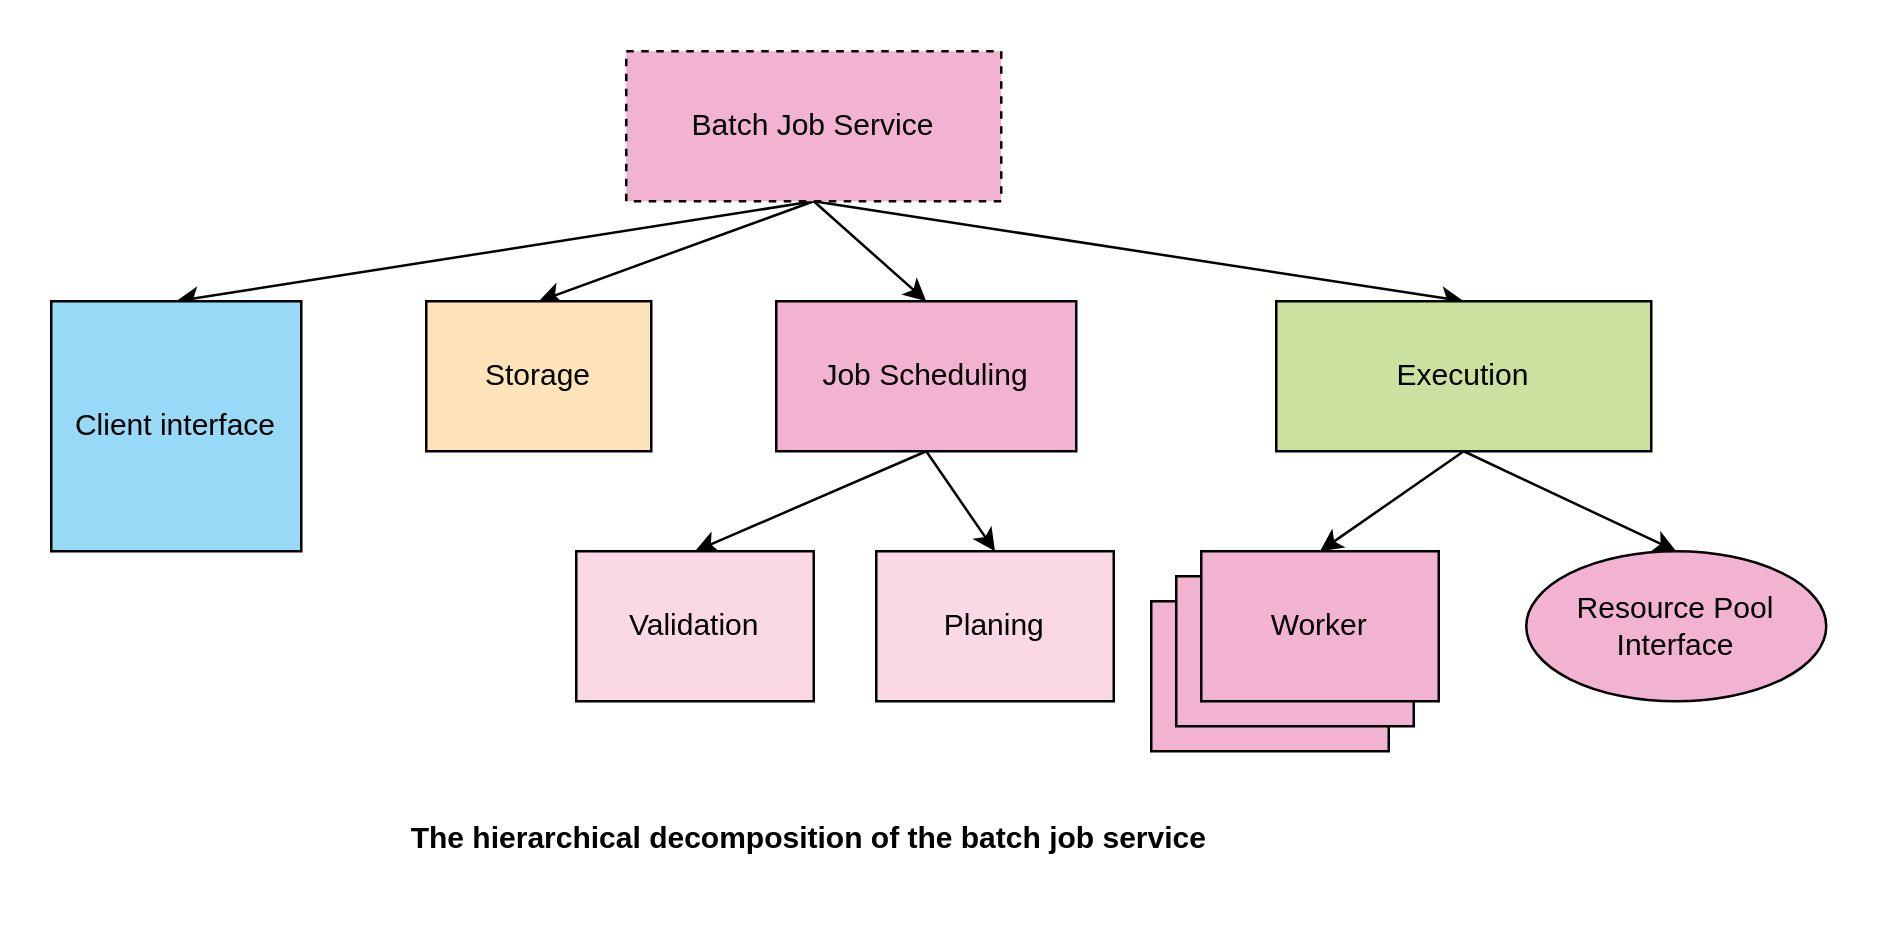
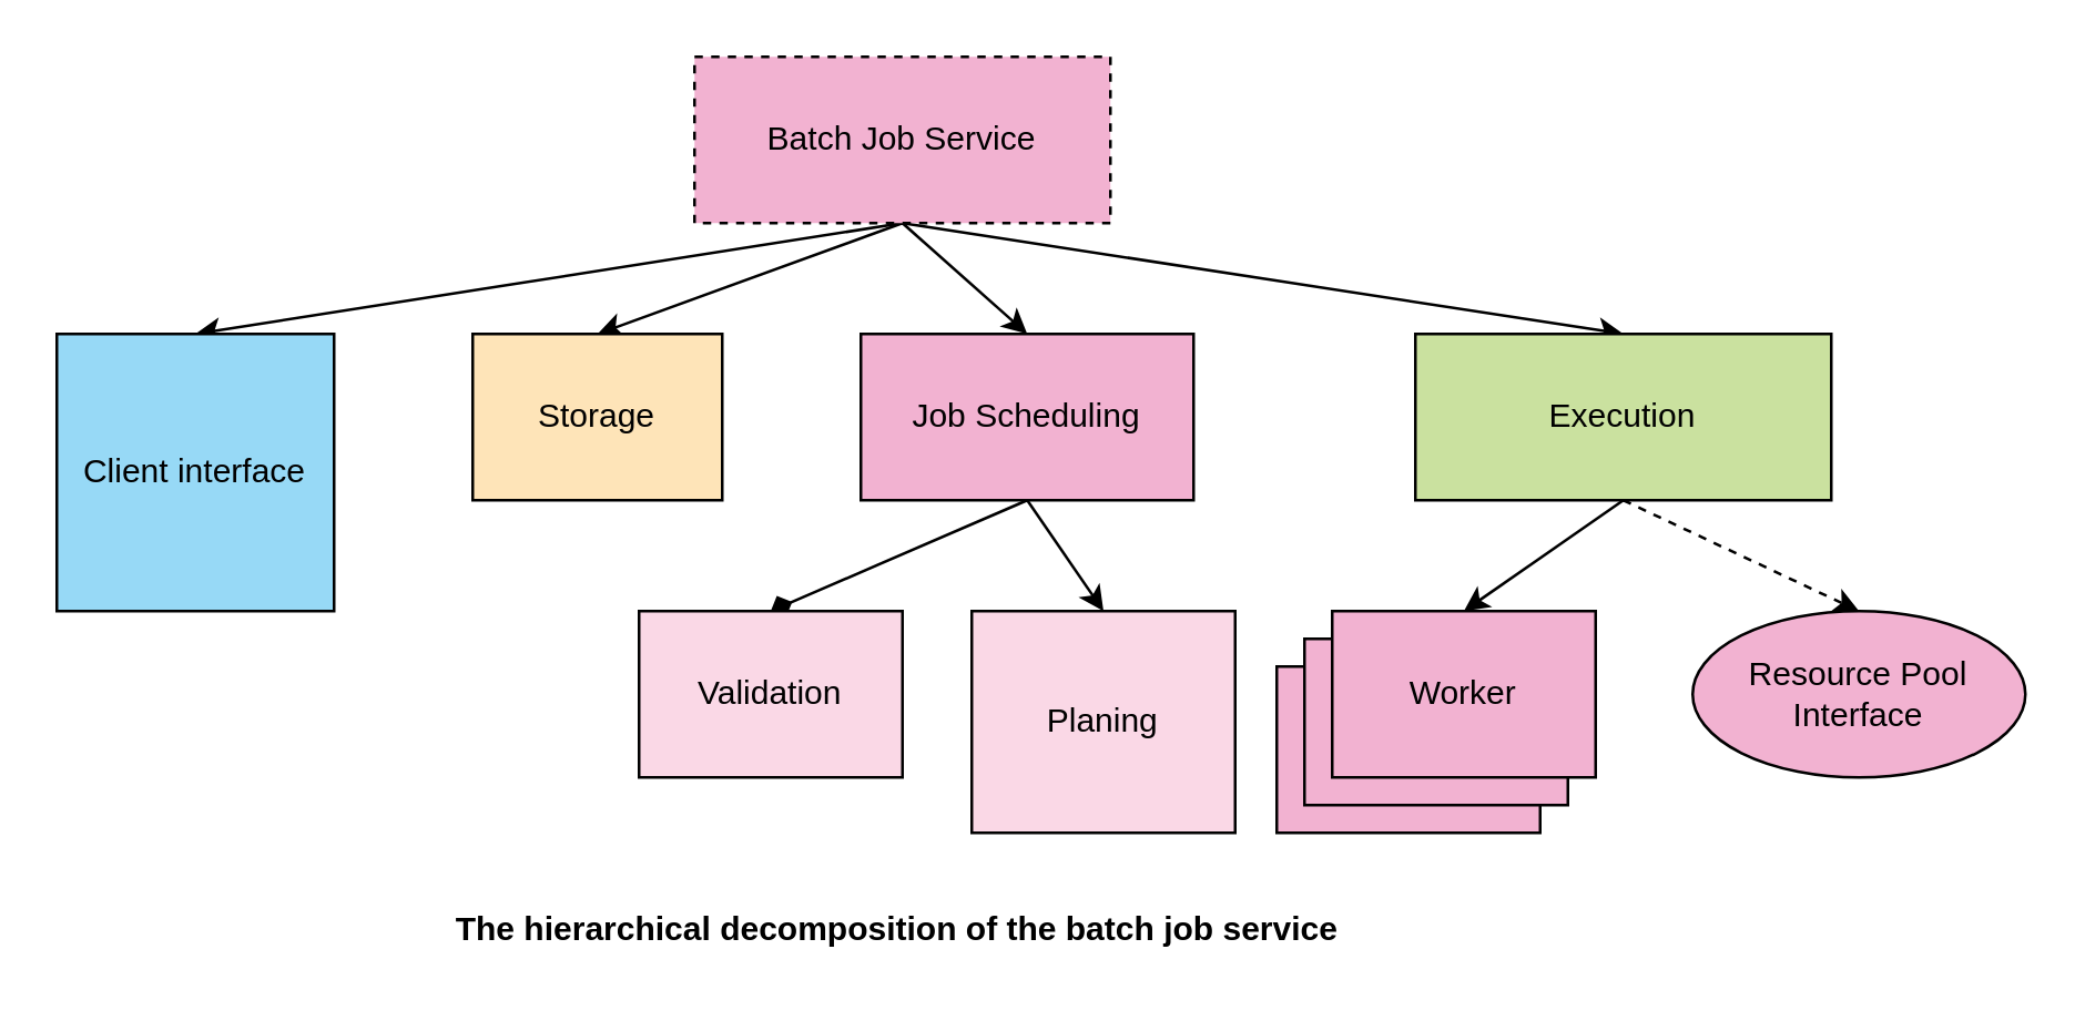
- <mxCell id="13" style="edgeStyle=none;rounded=0;orthogonalLoop=1;jettySize=auto;html=1;exitX=0.5;exitY=1;exitDx=0;exitDy=0;entryX=0.5;entryY=0;entryDx=0;entryDy=0;" edge="1" parent="1" source="14" target="21"><mxGeometry relative="1" as="geometry" /></mxCell>
+ <mxCell id="13" style="edgeStyle=none;rounded=0;orthogonalLoop=1;jettySize=auto;html=1;exitX=0.5;exitY=1;exitDx=0;exitDy=0;entryX=0.5;entryY=0;entryDx=0;entryDy=0;dashed=1;" edge="1" parent="1" source="14" target="21"><mxGeometry relative="1" as="geometry" /></mxCell>
- <mxCell id="9" style="edgeStyle=none;rounded=0;orthogonalLoop=1;jettySize=auto;html=1;exitX=0.5;exitY=1;exitDx=0;exitDy=0;entryX=0.5;entryY=0;entryDx=0;entryDy=0;" edge="1" parent="1" source="11" target="15"><mxGeometry relative="1" as="geometry" /></mxCell>
+ <mxCell id="9" style="edgeStyle=none;rounded=0;orthogonalLoop=1;jettySize=auto;html=1;exitX=0.5;exitY=1;exitDx=0;exitDy=0;entryX=0.5;entryY=0;entryDx=0;entryDy=0;endArrow=diamond;" edge="1" parent="1" source="11" target="15"><mxGeometry relative="1" as="geometry" /></mxCell>
- <mxCell id="16" value="Planing" style="rounded=0;whiteSpace=wrap;html=1;fillColor=#FAD8E6;" vertex="1" parent="1"><mxGeometry x="350" y="220" width="95" height="60" as="geometry" /></mxCell>
+ <mxCell id="16" value="Planing" style="rounded=0;whiteSpace=wrap;html=1;fillColor=#FAD8E6;" vertex="1" parent="1"><mxGeometry x="350" y="220" width="95" height="80" as="geometry" /></mxCell>
